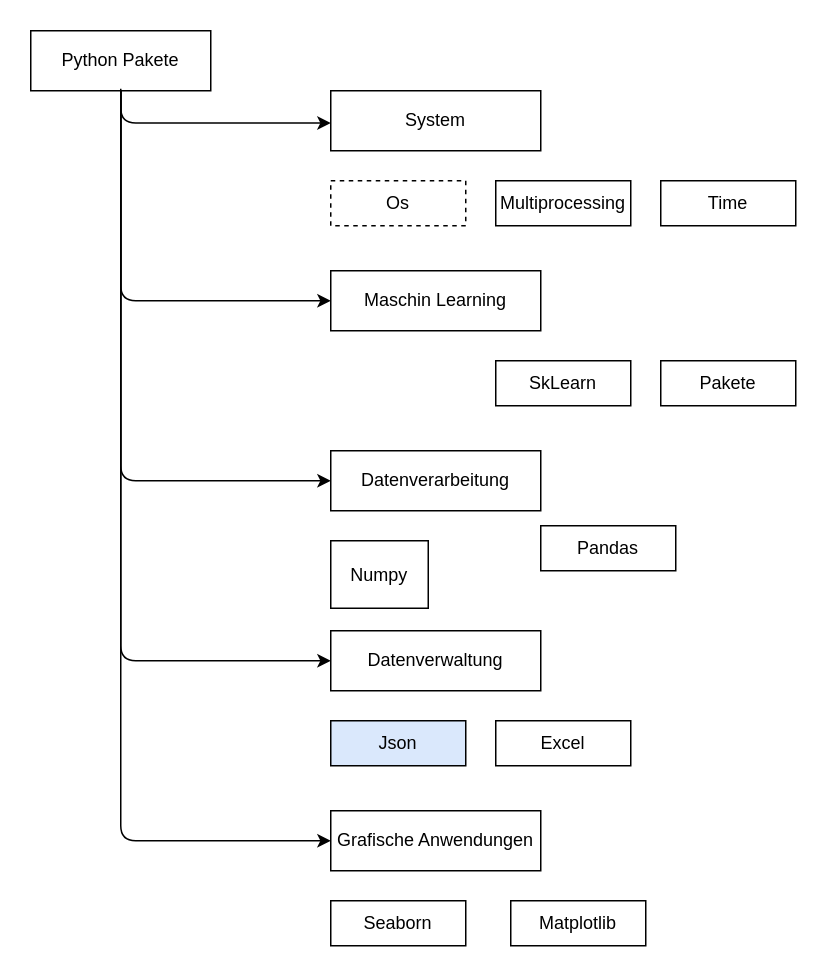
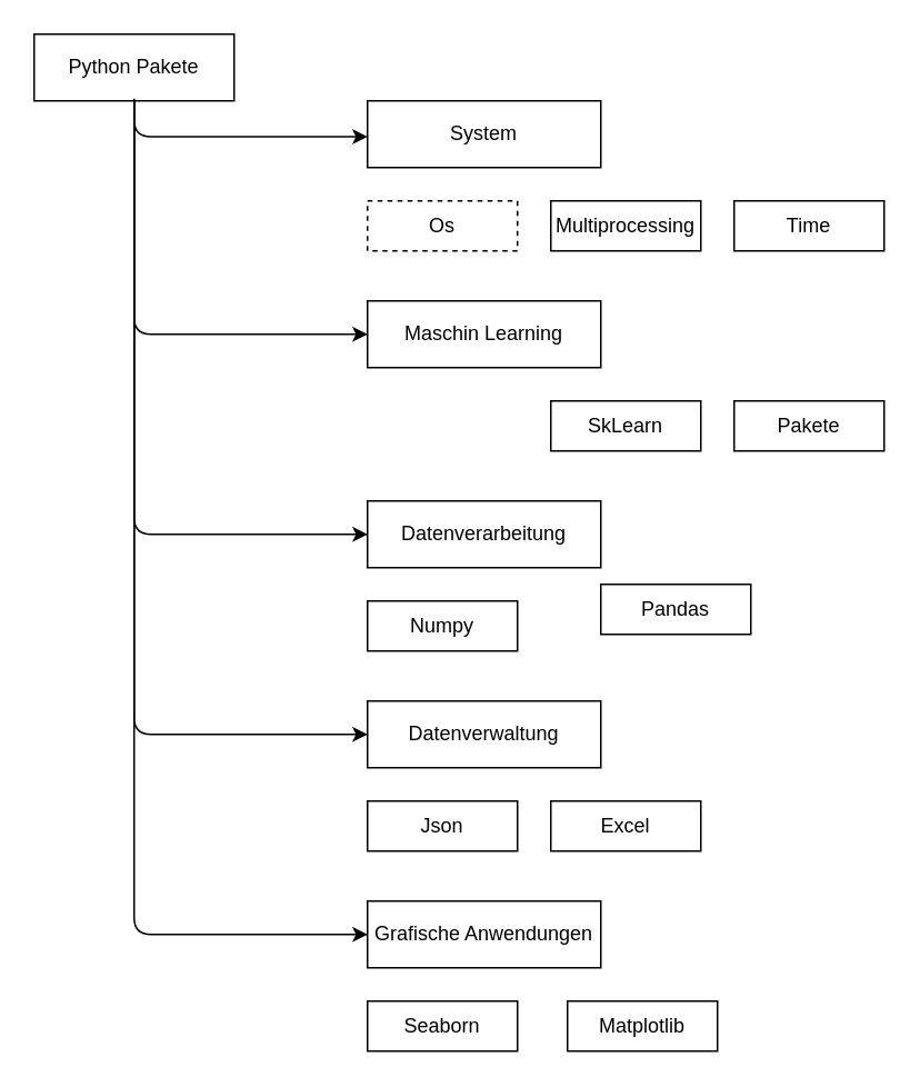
- <mxCell id="10" value="Numpy" style="rounded=0;whiteSpace=wrap;html=1;" parent="1" vertex="1"><mxGeometry x="220" y="360" width="65" height="45" as="geometry" /></mxCell>
+ <mxCell id="10" value="Numpy" style="rounded=0;whiteSpace=wrap;html=1;" parent="1" vertex="1"><mxGeometry x="220" y="360" width="90" height="30" as="geometry" /></mxCell>
- <mxCell id="14" value="Json" style="rounded=0;whiteSpace=wrap;html=1;fillColor=#dae8fc;" parent="1" vertex="1"><mxGeometry x="220" y="480" width="90" height="30" as="geometry" /></mxCell>
+ <mxCell id="14" value="Json" style="rounded=0;whiteSpace=wrap;html=1;" parent="1" vertex="1"><mxGeometry x="220" y="480" width="90" height="30" as="geometry" /></mxCell>
